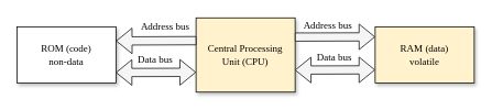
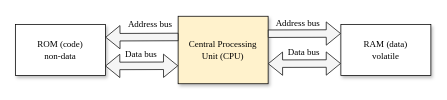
- <mxCell id="3" value="RAM (data)&lt;br&gt;volatile" style="rounded=0;whiteSpace=wrap;html=1;fontFamily=Computer Modern;shadow=1;fillColor=#fff2cc;" vertex="1" parent="1"><mxGeometry x="454" y="32" width="120" height="68" as="geometry" /></mxCell>
+ <mxCell id="3" value="RAM (data)&lt;br&gt;volatile" style="rounded=0;whiteSpace=wrap;html=1;fontFamily=Computer Modern;shadow=1;" vertex="1" parent="1"><mxGeometry x="454" y="32" width="120" height="68" as="geometry" /></mxCell>
